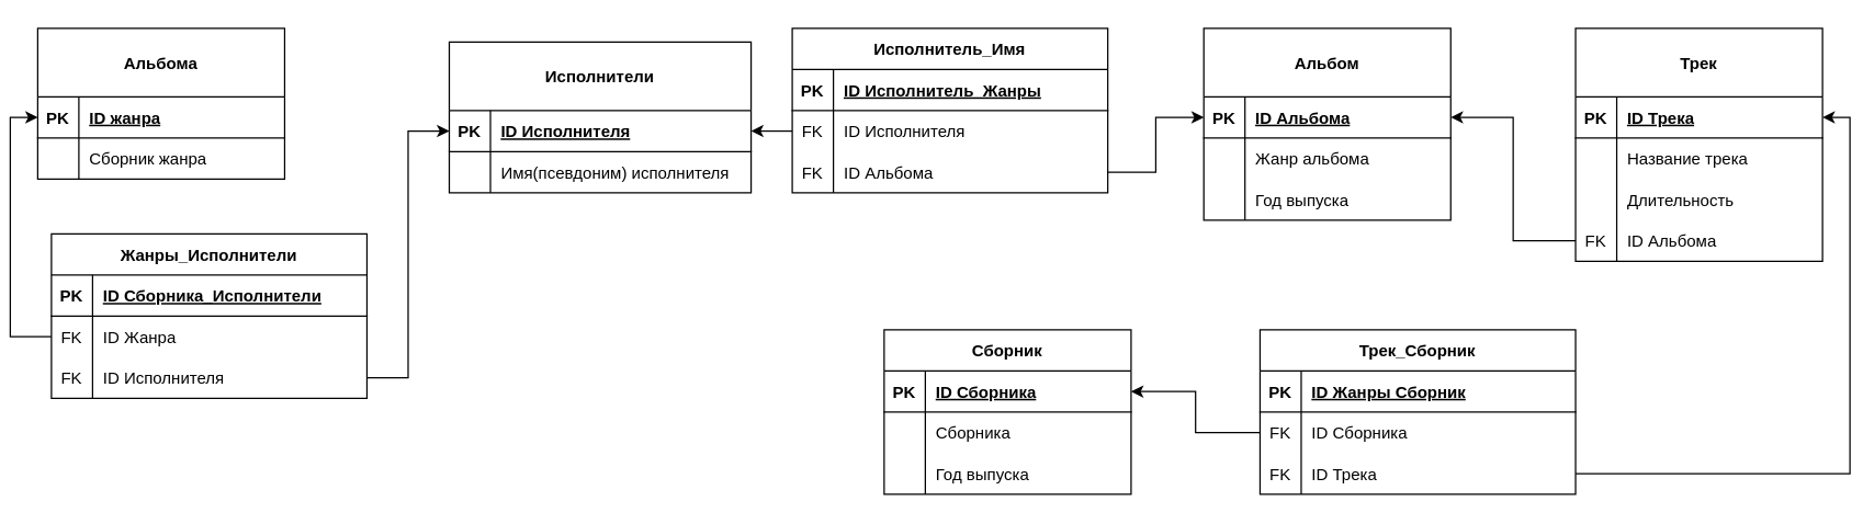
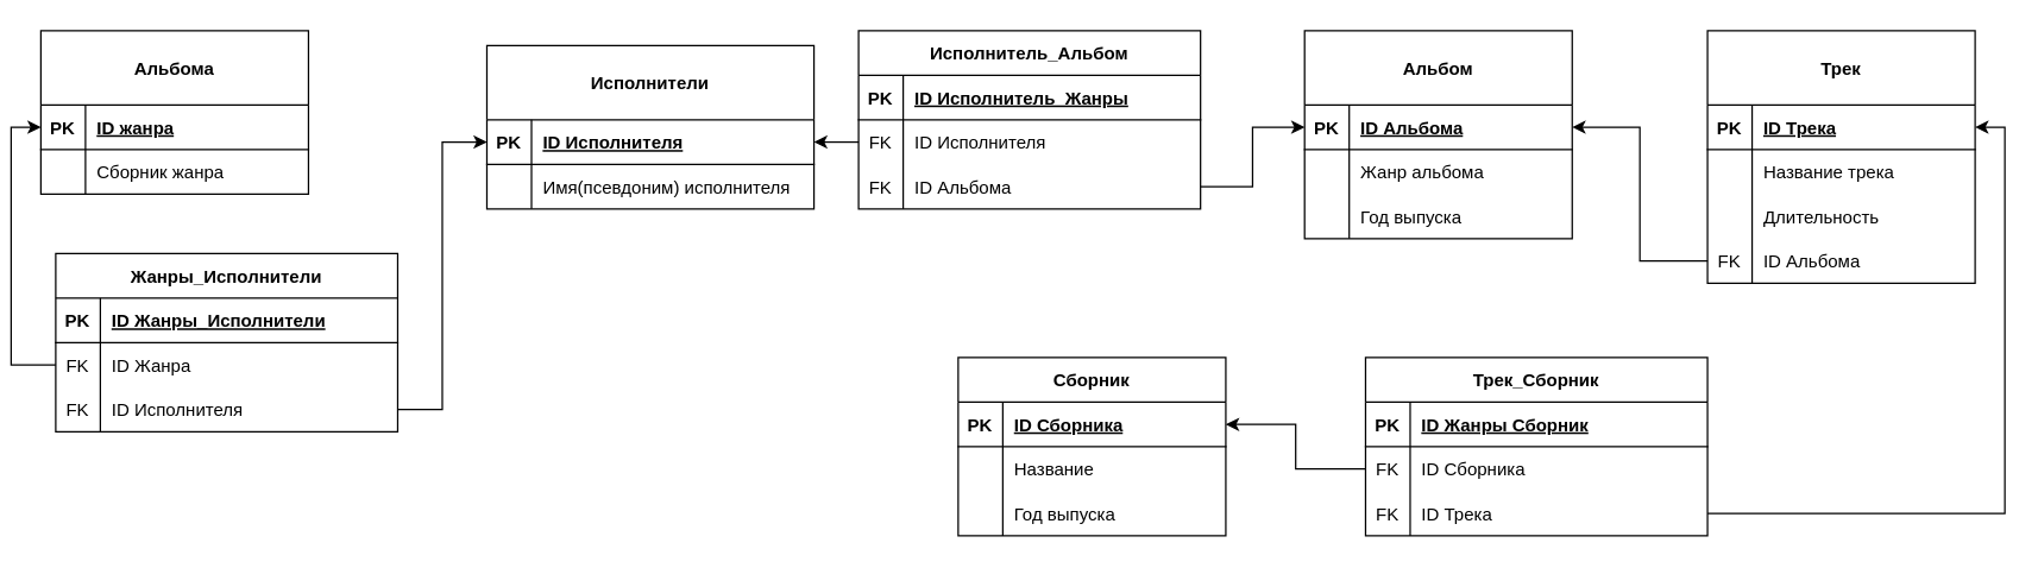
- <mxCell id="61" value="Исполнитель_Имя" style="shape=table;startSize=30;container=1;collapsible=1;childLayout=tableLayout;fixedRows=1;rowLines=0;fontStyle=1;align=center;resizeLast=1;" parent="1" vertex="1"><mxGeometry x="570" y="20" width="230" height="120" as="geometry" /></mxCell>
+ <mxCell id="61" value="Исполнитель_Альбом" style="shape=table;startSize=30;container=1;collapsible=1;childLayout=tableLayout;fixedRows=1;rowLines=0;fontStyle=1;align=center;resizeLast=1;" parent="1" vertex="1"><mxGeometry x="570" y="20" width="230" height="120" as="geometry" /></mxCell>
- <mxCell id="52" value="ID Сборника_Исполнители" style="shape=partialRectangle;connectable=0;fillColor=none;top=0;left=0;bottom=0;right=0;align=left;spacingLeft=6;fontStyle=5;overflow=hidden;" parent="50" vertex="1"><mxGeometry x="30" width="200" height="30" as="geometry"><mxRectangle width="200" height="30" as="alternateBounds" /></mxGeometry></mxCell>
+ <mxCell id="52" value="ID Жанры_Исполнители" style="shape=partialRectangle;connectable=0;fillColor=none;top=0;left=0;bottom=0;right=0;align=left;spacingLeft=6;fontStyle=5;overflow=hidden;" parent="50" vertex="1"><mxGeometry x="30" width="200" height="30" as="geometry"><mxRectangle width="200" height="30" as="alternateBounds" /></mxGeometry></mxCell>
- <mxCell id="45" value="Сборника" style="shape=partialRectangle;connectable=0;fillColor=none;top=0;left=0;bottom=0;right=0;align=left;spacingLeft=6;overflow=hidden;" parent="43" vertex="1"><mxGeometry x="30" width="150.0" height="30" as="geometry"><mxRectangle width="150.0" height="30" as="alternateBounds" /></mxGeometry></mxCell>
+ <mxCell id="45" value="Название" style="shape=partialRectangle;connectable=0;fillColor=none;top=0;left=0;bottom=0;right=0;align=left;spacingLeft=6;overflow=hidden;" parent="43" vertex="1"><mxGeometry x="30" width="150.0" height="30" as="geometry"><mxRectangle width="150.0" height="30" as="alternateBounds" /></mxGeometry></mxCell>
